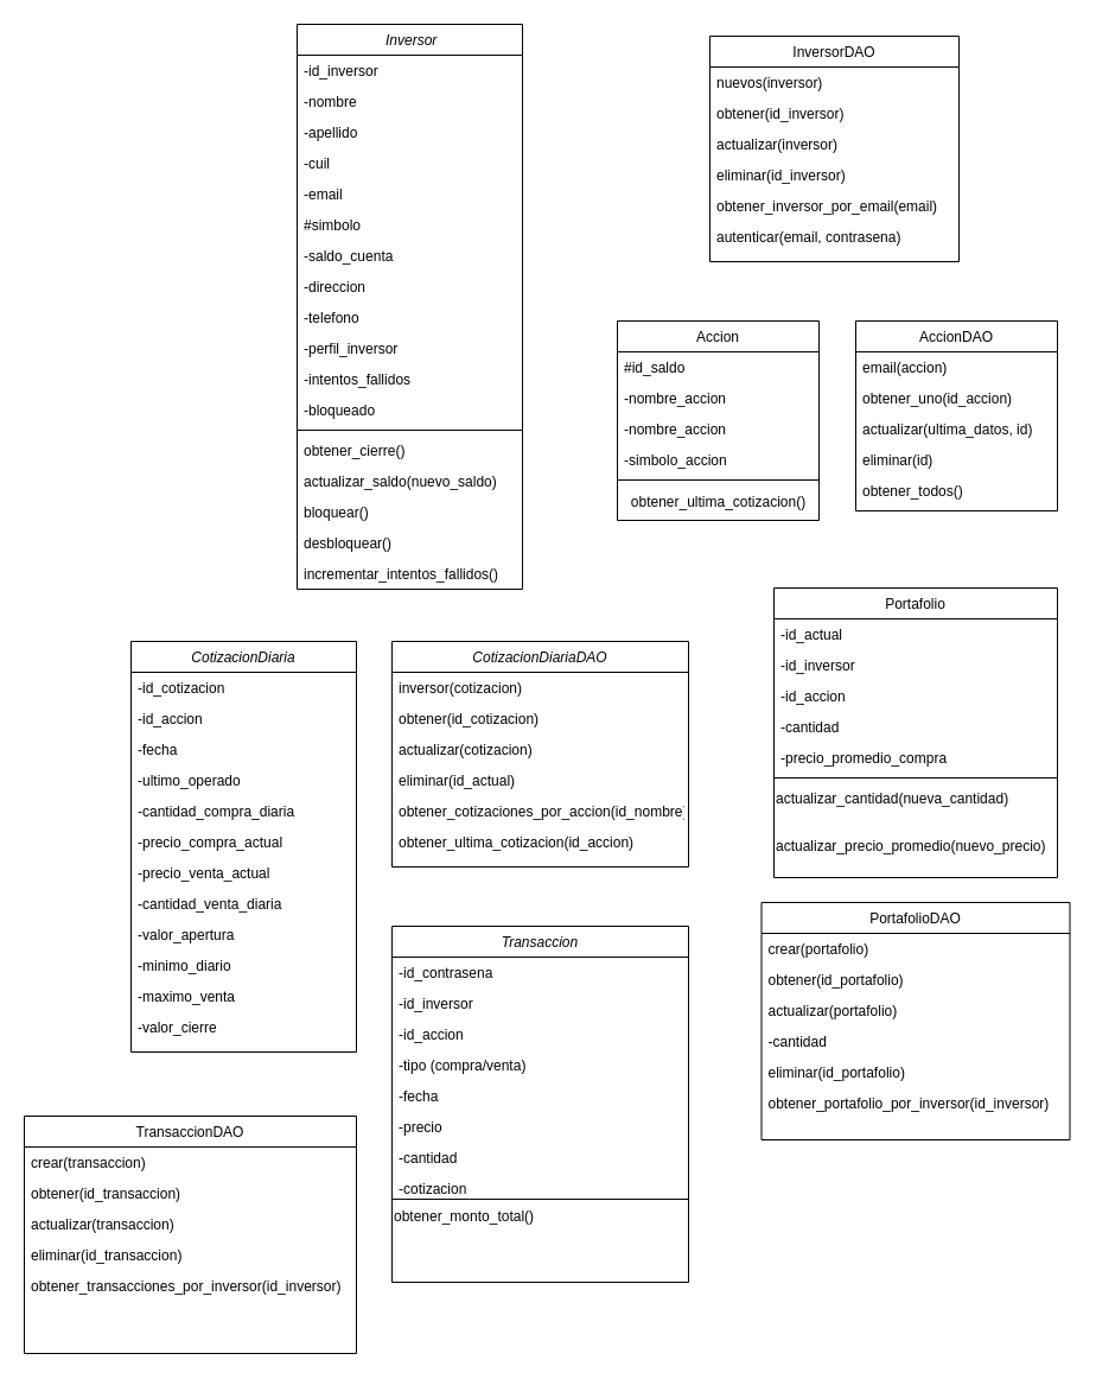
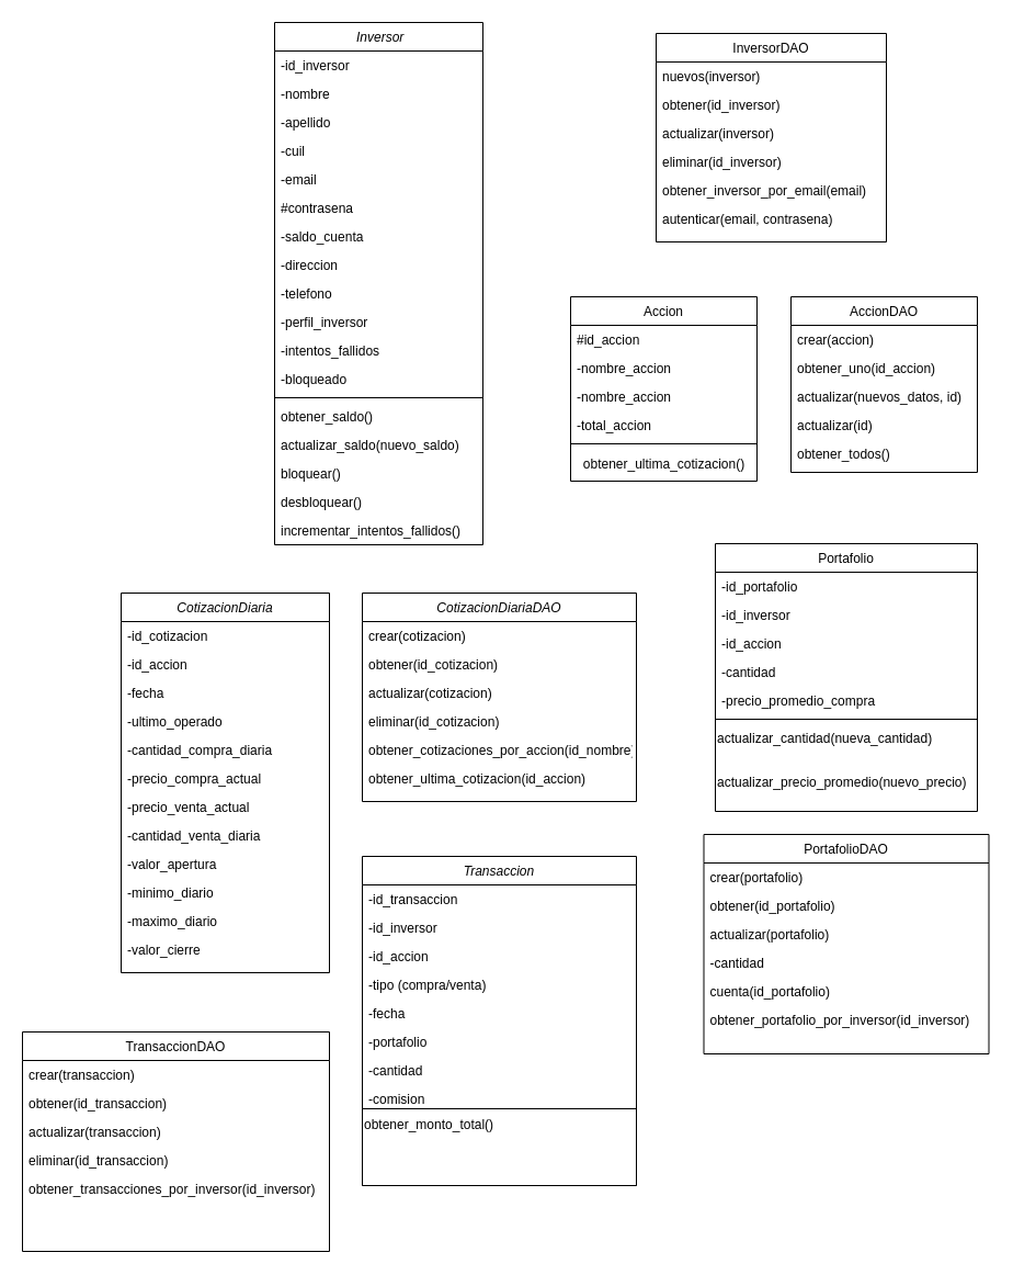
- <mxCell id="8" value="#simbolo" style="text;align=left;verticalAlign=top;spacingLeft=4;spacingRight=4;overflow=hidden;rotatable=0;points=[[0,0.5],[1,0.5]];portConstraint=eastwest;" vertex="1" parent="2"><mxGeometry y="156" width="190" height="26" as="geometry" /></mxCell>
+ <mxCell id="8" value="#contrasena" style="text;align=left;verticalAlign=top;spacingLeft=4;spacingRight=4;overflow=hidden;rotatable=0;points=[[0,0.5],[1,0.5]];portConstraint=eastwest;" vertex="1" parent="2"><mxGeometry y="156" width="190" height="26" as="geometry" /></mxCell>
- <mxCell id="22" value="#id_saldo" style="text;align=left;verticalAlign=top;spacingLeft=4;spacingRight=4;overflow=hidden;rotatable=0;points=[[0,0.5],[1,0.5]];portConstraint=eastwest;" parent="21" vertex="1"><mxGeometry y="26" width="170" height="26" as="geometry" /></mxCell>
+ <mxCell id="22" value="#id_accion" style="text;align=left;verticalAlign=top;spacingLeft=4;spacingRight=4;overflow=hidden;rotatable=0;points=[[0,0.5],[1,0.5]];portConstraint=eastwest;" parent="21" vertex="1"><mxGeometry y="26" width="170" height="26" as="geometry" /></mxCell>
- <mxCell id="45" value="email(accion)" style="text;align=left;verticalAlign=top;spacingLeft=4;spacingRight=4;overflow=hidden;rotatable=0;points=[[0,0.5],[1,0.5]];portConstraint=eastwest;" vertex="1" parent="44"><mxGeometry y="26" width="170" height="26" as="geometry" /></mxCell>
+ <mxCell id="45" value="crear(accion)" style="text;align=left;verticalAlign=top;spacingLeft=4;spacingRight=4;overflow=hidden;rotatable=0;points=[[0,0.5],[1,0.5]];portConstraint=eastwest;" vertex="1" parent="44"><mxGeometry y="26" width="170" height="26" as="geometry" /></mxCell>
- <mxCell id="47" value="actualizar(ultima_datos, id)" style="text;align=left;verticalAlign=top;spacingLeft=4;spacingRight=4;overflow=hidden;rotatable=0;points=[[0,0.5],[1,0.5]];portConstraint=eastwest;rounded=0;shadow=0;html=0;" vertex="1" parent="44"><mxGeometry y="78" width="170" height="26" as="geometry" /></mxCell>
+ <mxCell id="47" value="actualizar(nuevos_datos, id)" style="text;align=left;verticalAlign=top;spacingLeft=4;spacingRight=4;overflow=hidden;rotatable=0;points=[[0,0.5],[1,0.5]];portConstraint=eastwest;rounded=0;shadow=0;html=0;" vertex="1" parent="44"><mxGeometry y="78" width="170" height="26" as="geometry" /></mxCell>
- <mxCell id="16" value="obtener_cierre()" style="text;align=left;verticalAlign=top;spacingLeft=4;spacingRight=4;overflow=hidden;rotatable=0;points=[[0,0.5],[1,0.5]];portConstraint=eastwest;" parent="2" vertex="1"><mxGeometry y="346" width="190" height="26" as="geometry" /></mxCell>
+ <mxCell id="16" value="obtener_saldo()" style="text;align=left;verticalAlign=top;spacingLeft=4;spacingRight=4;overflow=hidden;rotatable=0;points=[[0,0.5],[1,0.5]];portConstraint=eastwest;" parent="2" vertex="1"><mxGeometry y="346" width="190" height="26" as="geometry" /></mxCell>
- <mxCell id="25" value="-simbolo_accion" style="text;align=left;verticalAlign=top;spacingLeft=4;spacingRight=4;overflow=hidden;rotatable=0;points=[[0,0.5],[1,0.5]];portConstraint=eastwest;rounded=0;shadow=0;html=0;" vertex="1" parent="21"><mxGeometry y="104" width="170" height="26" as="geometry" /></mxCell>
+ <mxCell id="25" value="-total_accion" style="text;align=left;verticalAlign=top;spacingLeft=4;spacingRight=4;overflow=hidden;rotatable=0;points=[[0,0.5],[1,0.5]];portConstraint=eastwest;rounded=0;shadow=0;html=0;" vertex="1" parent="21"><mxGeometry y="104" width="170" height="26" as="geometry" /></mxCell>
- <mxCell id="48" value="eliminar(id)" style="text;align=left;verticalAlign=top;spacingLeft=4;spacingRight=4;overflow=hidden;rotatable=0;points=[[0,0.5],[1,0.5]];portConstraint=eastwest;rounded=0;shadow=0;html=0;" vertex="1" parent="44"><mxGeometry y="104" width="170" height="26" as="geometry" /></mxCell>
+ <mxCell id="48" value="actualizar(id)" style="text;align=left;verticalAlign=top;spacingLeft=4;spacingRight=4;overflow=hidden;rotatable=0;points=[[0,0.5],[1,0.5]];portConstraint=eastwest;rounded=0;shadow=0;html=0;" vertex="1" parent="44"><mxGeometry y="104" width="170" height="26" as="geometry" /></mxCell>
- <mxCell id="29" value="-id_actual" style="text;align=left;verticalAlign=top;spacingLeft=4;spacingRight=4;overflow=hidden;rotatable=0;points=[[0,0.5],[1,0.5]];portConstraint=eastwest;" parent="28" vertex="1"><mxGeometry y="26" width="239" height="26" as="geometry" /></mxCell>
+ <mxCell id="29" value="-id_portafolio" style="text;align=left;verticalAlign=top;spacingLeft=4;spacingRight=4;overflow=hidden;rotatable=0;points=[[0,0.5],[1,0.5]];portConstraint=eastwest;" parent="28" vertex="1"><mxGeometry y="26" width="239" height="26" as="geometry" /></mxCell>
- <mxCell id="64" value="inversor(cotizacion)" style="text;align=left;verticalAlign=top;spacingLeft=4;spacingRight=4;overflow=hidden;rotatable=0;points=[[0,0.5],[1,0.5]];portConstraint=eastwest;" vertex="1" parent="63"><mxGeometry y="26" width="250" height="26" as="geometry" /></mxCell>
+ <mxCell id="64" value="crear(cotizacion)" style="text;align=left;verticalAlign=top;spacingLeft=4;spacingRight=4;overflow=hidden;rotatable=0;points=[[0,0.5],[1,0.5]];portConstraint=eastwest;" vertex="1" parent="63"><mxGeometry y="26" width="250" height="26" as="geometry" /></mxCell>
- <mxCell id="67" value="eliminar(id_actual)" style="text;align=left;verticalAlign=top;spacingLeft=4;spacingRight=4;overflow=hidden;rotatable=0;points=[[0,0.5],[1,0.5]];portConstraint=eastwest;" vertex="1" parent="63"><mxGeometry y="104" width="250" height="26" as="geometry" /></mxCell>
+ <mxCell id="67" value="eliminar(id_cotizacion)" style="text;align=left;verticalAlign=top;spacingLeft=4;spacingRight=4;overflow=hidden;rotatable=0;points=[[0,0.5],[1,0.5]];portConstraint=eastwest;" vertex="1" parent="63"><mxGeometry y="104" width="250" height="26" as="geometry" /></mxCell>
- <mxCell id="78" value="-id_contrasena" style="text;align=left;verticalAlign=top;spacingLeft=4;spacingRight=4;overflow=hidden;rotatable=0;points=[[0,0.5],[1,0.5]];portConstraint=eastwest;" vertex="1" parent="77"><mxGeometry y="26" width="250" height="26" as="geometry" /></mxCell>
+ <mxCell id="78" value="-id_transaccion" style="text;align=left;verticalAlign=top;spacingLeft=4;spacingRight=4;overflow=hidden;rotatable=0;points=[[0,0.5],[1,0.5]];portConstraint=eastwest;" vertex="1" parent="77"><mxGeometry y="26" width="250" height="26" as="geometry" /></mxCell>
- <mxCell id="61" value="-maximo_venta" style="text;align=left;verticalAlign=top;spacingLeft=4;spacingRight=4;overflow=hidden;rotatable=0;points=[[0,0.5],[1,0.5]];portConstraint=eastwest;" vertex="1" parent="50"><mxGeometry y="286" width="190" height="26" as="geometry" /></mxCell>
+ <mxCell id="61" value="-maximo_diario" style="text;align=left;verticalAlign=top;spacingLeft=4;spacingRight=4;overflow=hidden;rotatable=0;points=[[0,0.5],[1,0.5]];portConstraint=eastwest;" vertex="1" parent="50"><mxGeometry y="286" width="190" height="26" as="geometry" /></mxCell>
- <mxCell id="75" value="eliminar(id_portafolio)" style="text;align=left;verticalAlign=top;spacingLeft=4;spacingRight=4;overflow=hidden;rotatable=0;points=[[0,0.5],[1,0.5]];portConstraint=eastwest;" vertex="1" parent="70"><mxGeometry y="130" width="260" height="26" as="geometry" /></mxCell>
+ <mxCell id="75" value="cuenta(id_portafolio)" style="text;align=left;verticalAlign=top;spacingLeft=4;spacingRight=4;overflow=hidden;rotatable=0;points=[[0,0.5],[1,0.5]];portConstraint=eastwest;" vertex="1" parent="70"><mxGeometry y="130" width="260" height="26" as="geometry" /></mxCell>
- <mxCell id="83" value="-precio" style="text;align=left;verticalAlign=top;spacingLeft=4;spacingRight=4;overflow=hidden;rotatable=0;points=[[0,0.5],[1,0.5]];portConstraint=eastwest;" vertex="1" parent="77"><mxGeometry y="156" width="250" height="26" as="geometry" /></mxCell>
+ <mxCell id="83" value="-portafolio" style="text;align=left;verticalAlign=top;spacingLeft=4;spacingRight=4;overflow=hidden;rotatable=0;points=[[0,0.5],[1,0.5]];portConstraint=eastwest;" vertex="1" parent="77"><mxGeometry y="156" width="250" height="26" as="geometry" /></mxCell>
- <mxCell id="85" value="-cotizacion" style="text;align=left;verticalAlign=top;spacingLeft=4;spacingRight=4;overflow=hidden;rotatable=0;points=[[0,0.5],[1,0.5]];portConstraint=eastwest;" vertex="1" parent="77"><mxGeometry y="208" width="250" height="22" as="geometry" /></mxCell>
+ <mxCell id="85" value="-comision" style="text;align=left;verticalAlign=top;spacingLeft=4;spacingRight=4;overflow=hidden;rotatable=0;points=[[0,0.5],[1,0.5]];portConstraint=eastwest;" vertex="1" parent="77"><mxGeometry y="208" width="250" height="22" as="geometry" /></mxCell>
